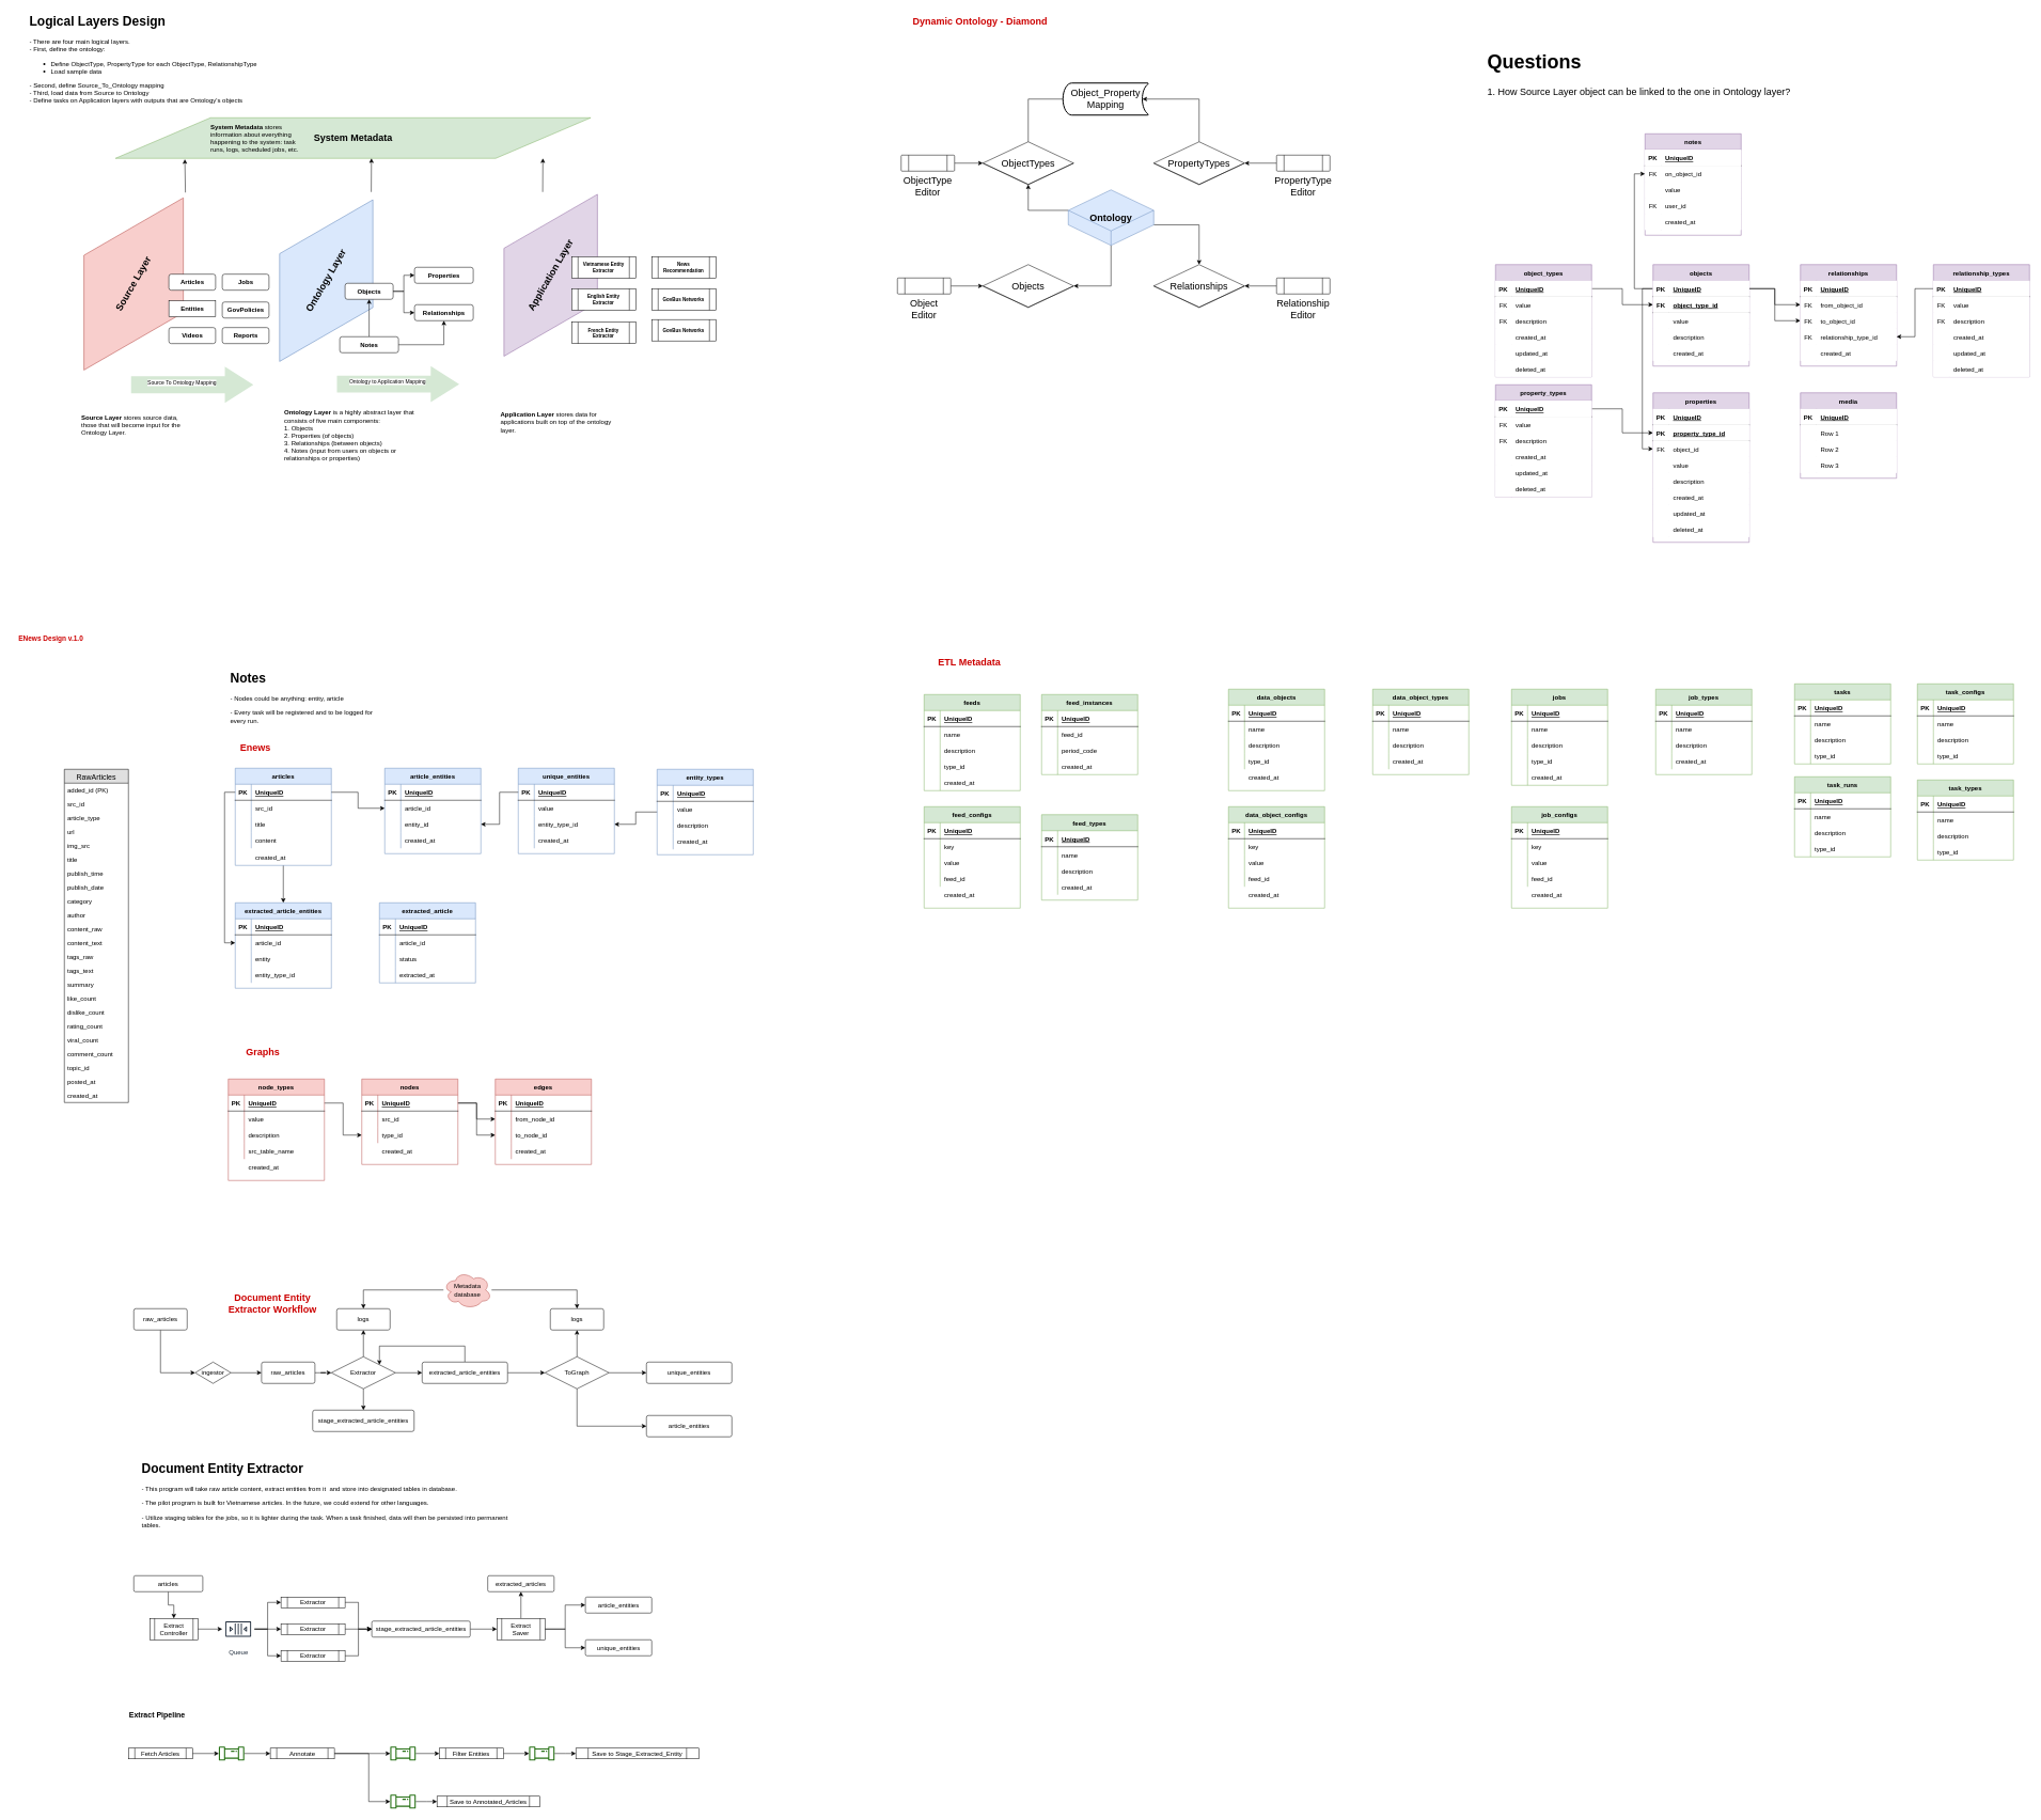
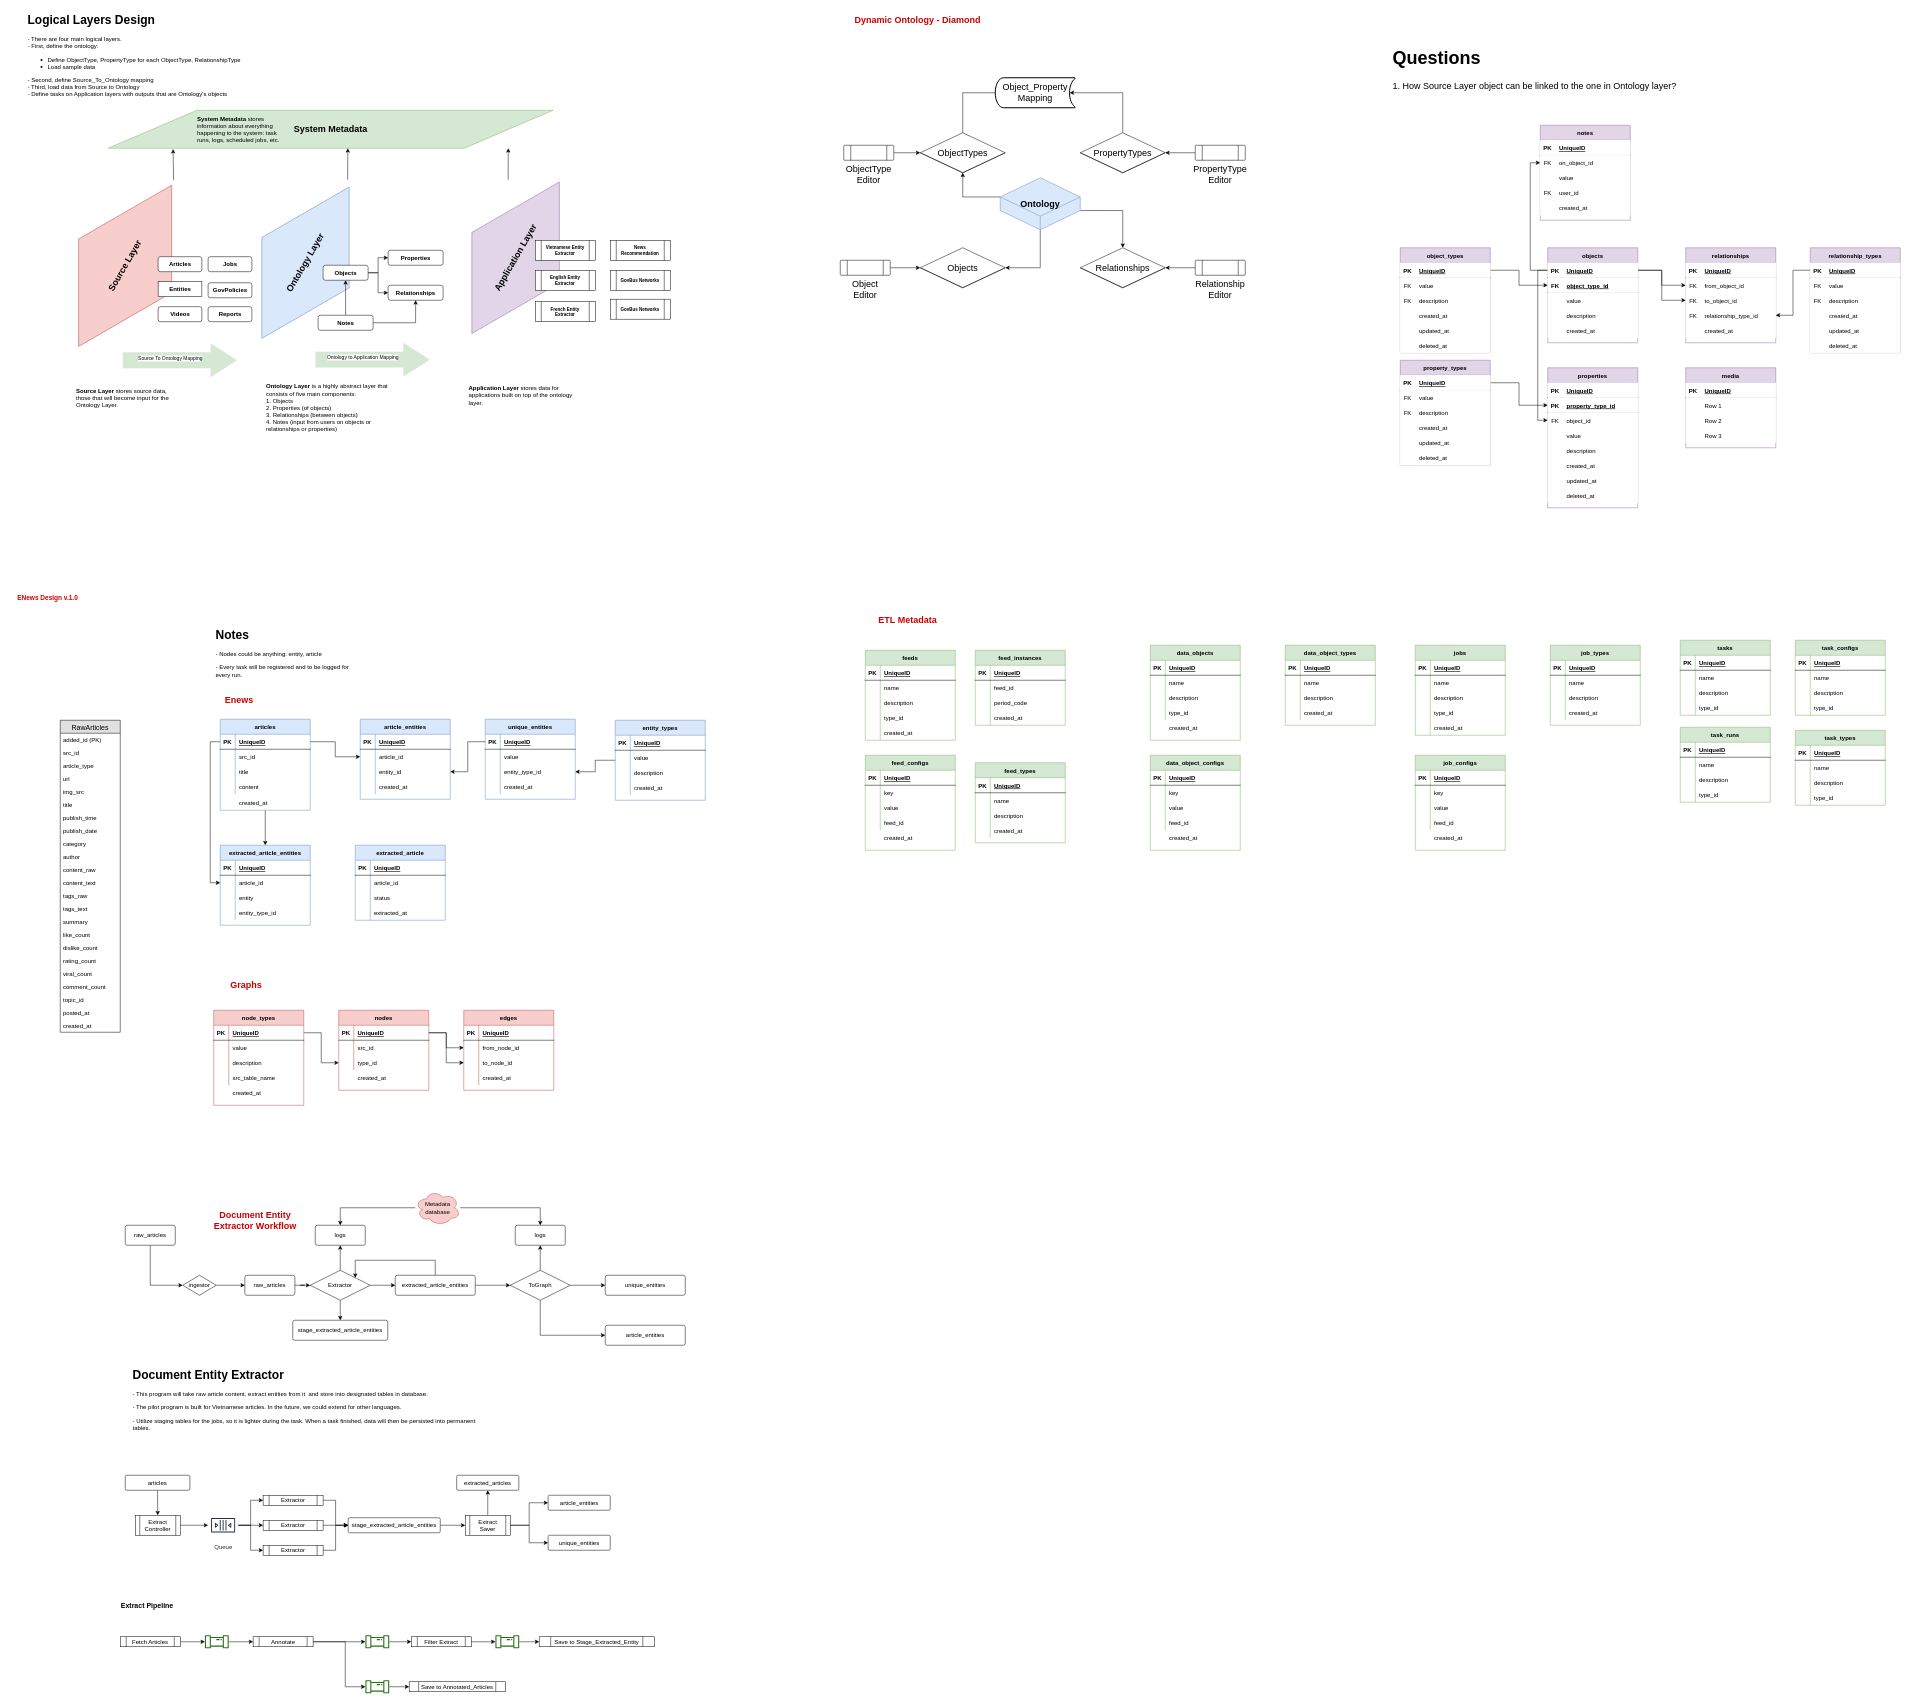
- <mxCell id="587" value="Extract Controller" style="shape=process;whiteSpace=wrap;html=1;backgroundOutline=1;" parent="1" vertex="1"><mxGeometry x="280" y="3030" width="90" height="40" as="geometry" /></mxCell>
+ <mxCell id="587" value="Extract Controller" style="shape=process;whiteSpace=wrap;html=1;backgroundOutline=1;" parent="1" vertex="1"><mxGeometry x="270" y="3030" width="90" height="40" as="geometry" /></mxCell>
- <mxCell id="619" value="Filter Entities" style="shape=process;whiteSpace=wrap;html=1;backgroundOutline=1;" vertex="1" parent="1"><mxGeometry x="822.15" y="3273" width="120" height="20" as="geometry" /></mxCell>
+ <mxCell id="619" value="Filter Extract" style="shape=process;whiteSpace=wrap;html=1;backgroundOutline=1;" vertex="1" parent="1"><mxGeometry x="822.15" y="3273" width="120" height="20" as="geometry" /></mxCell>
